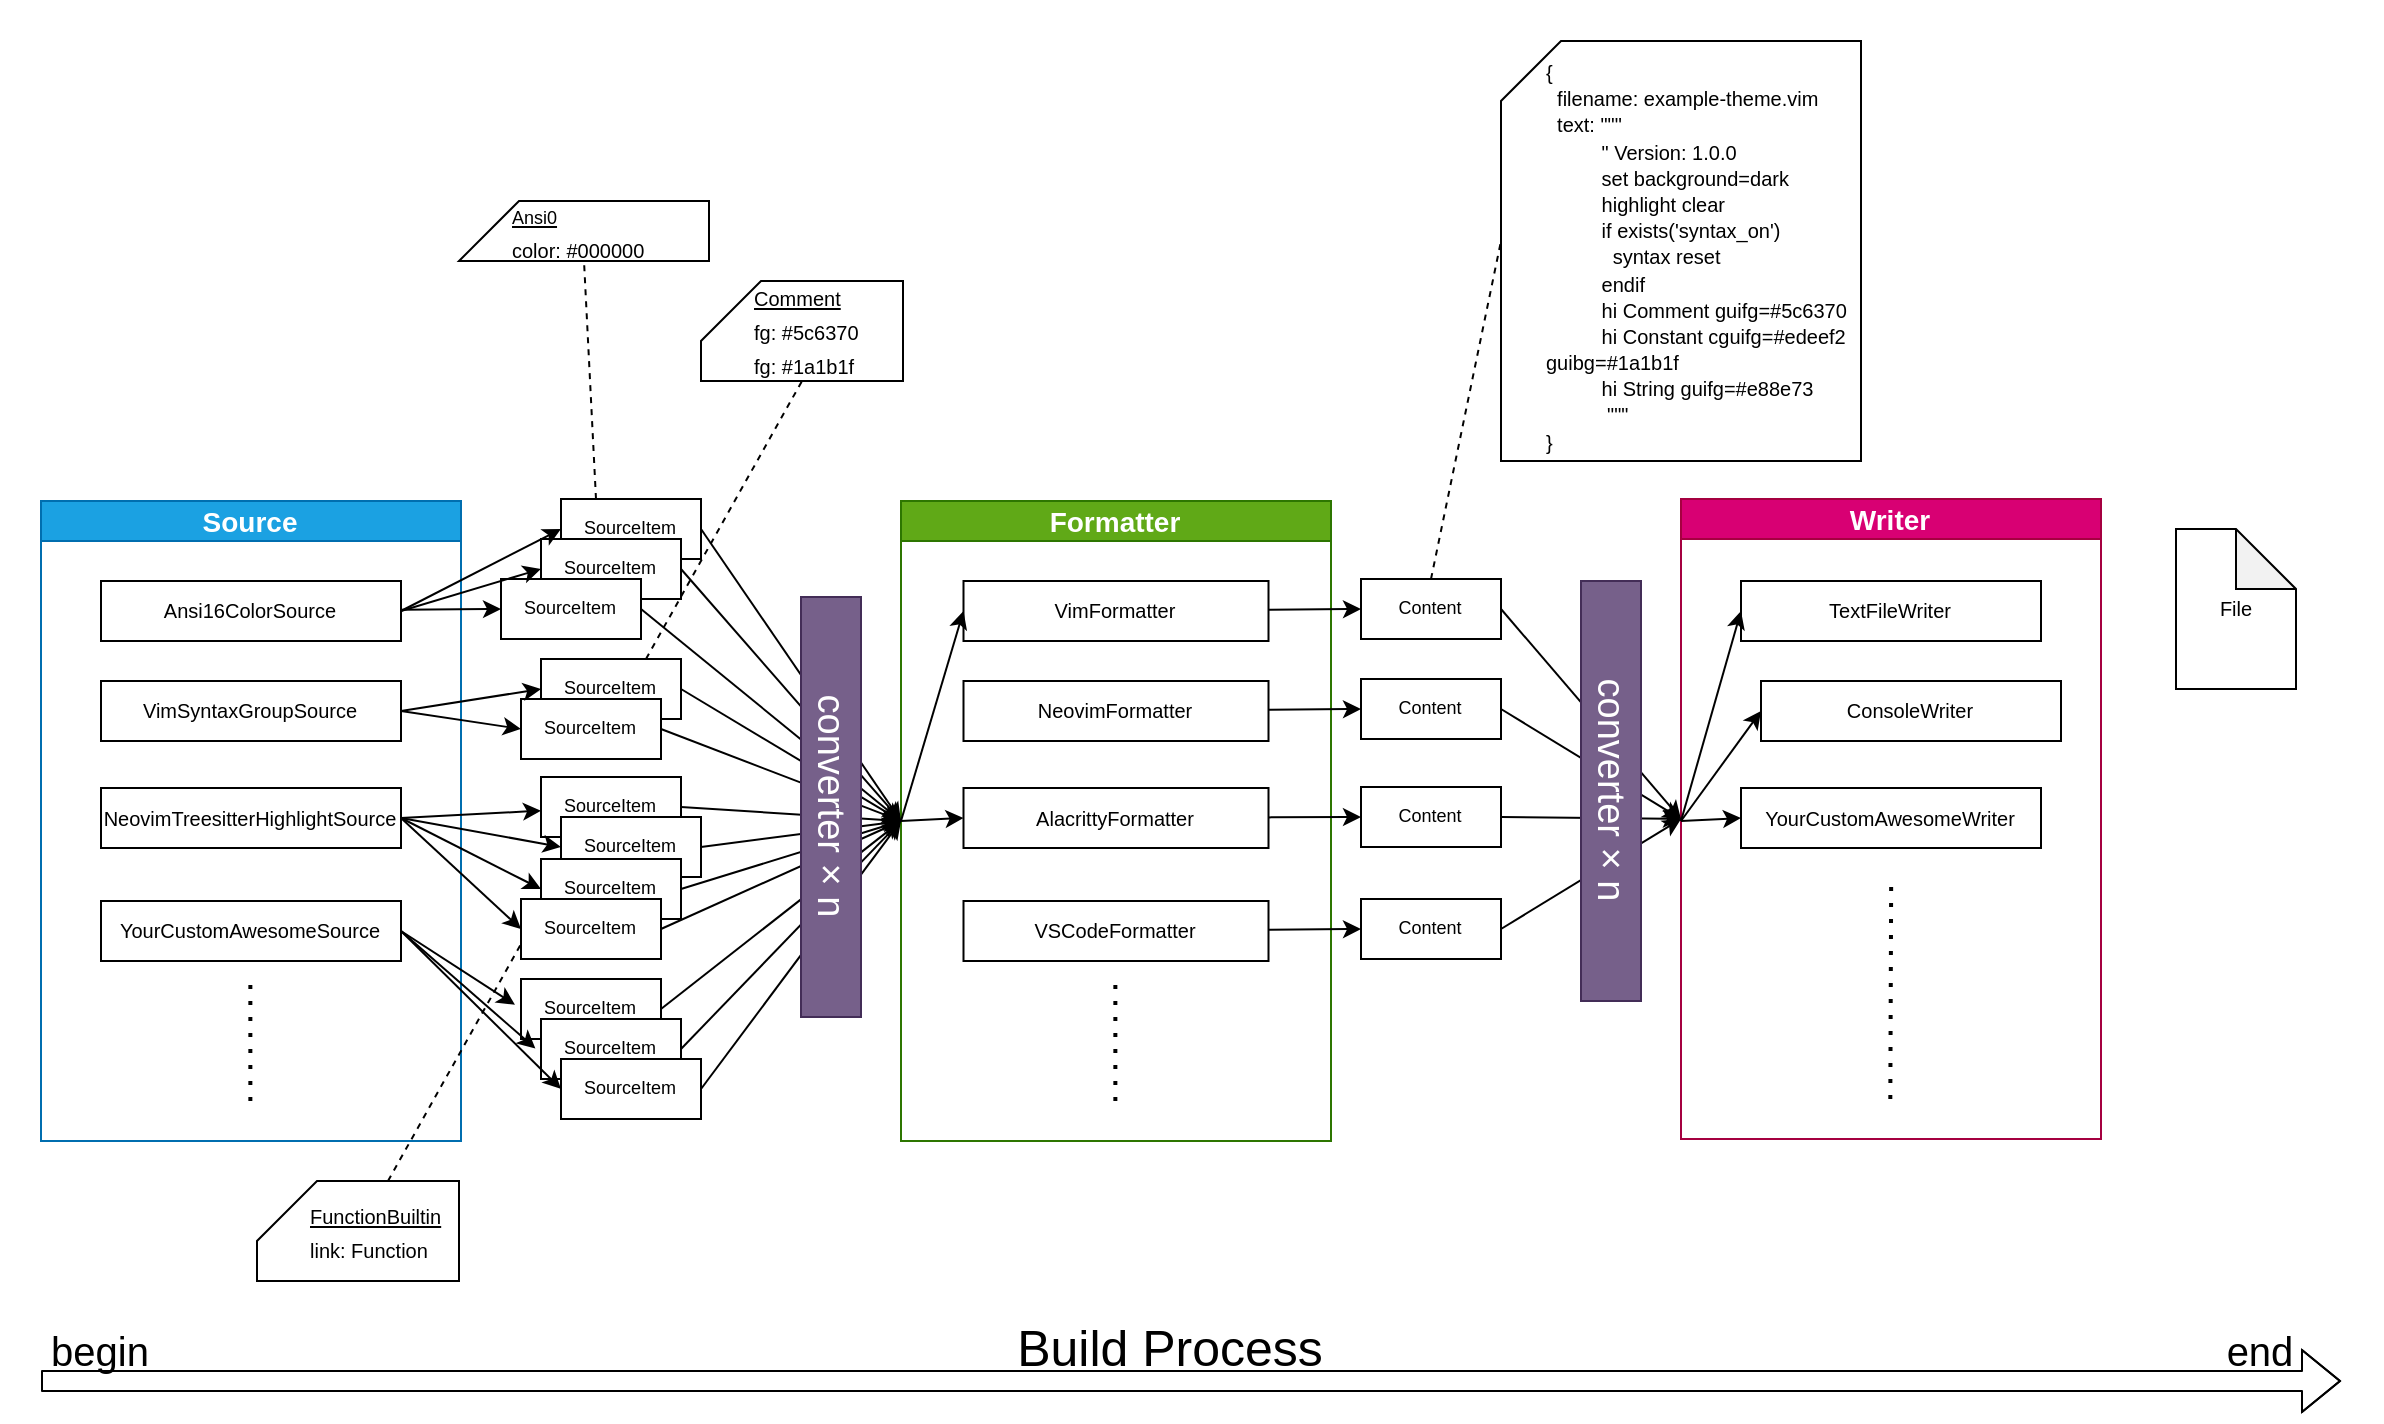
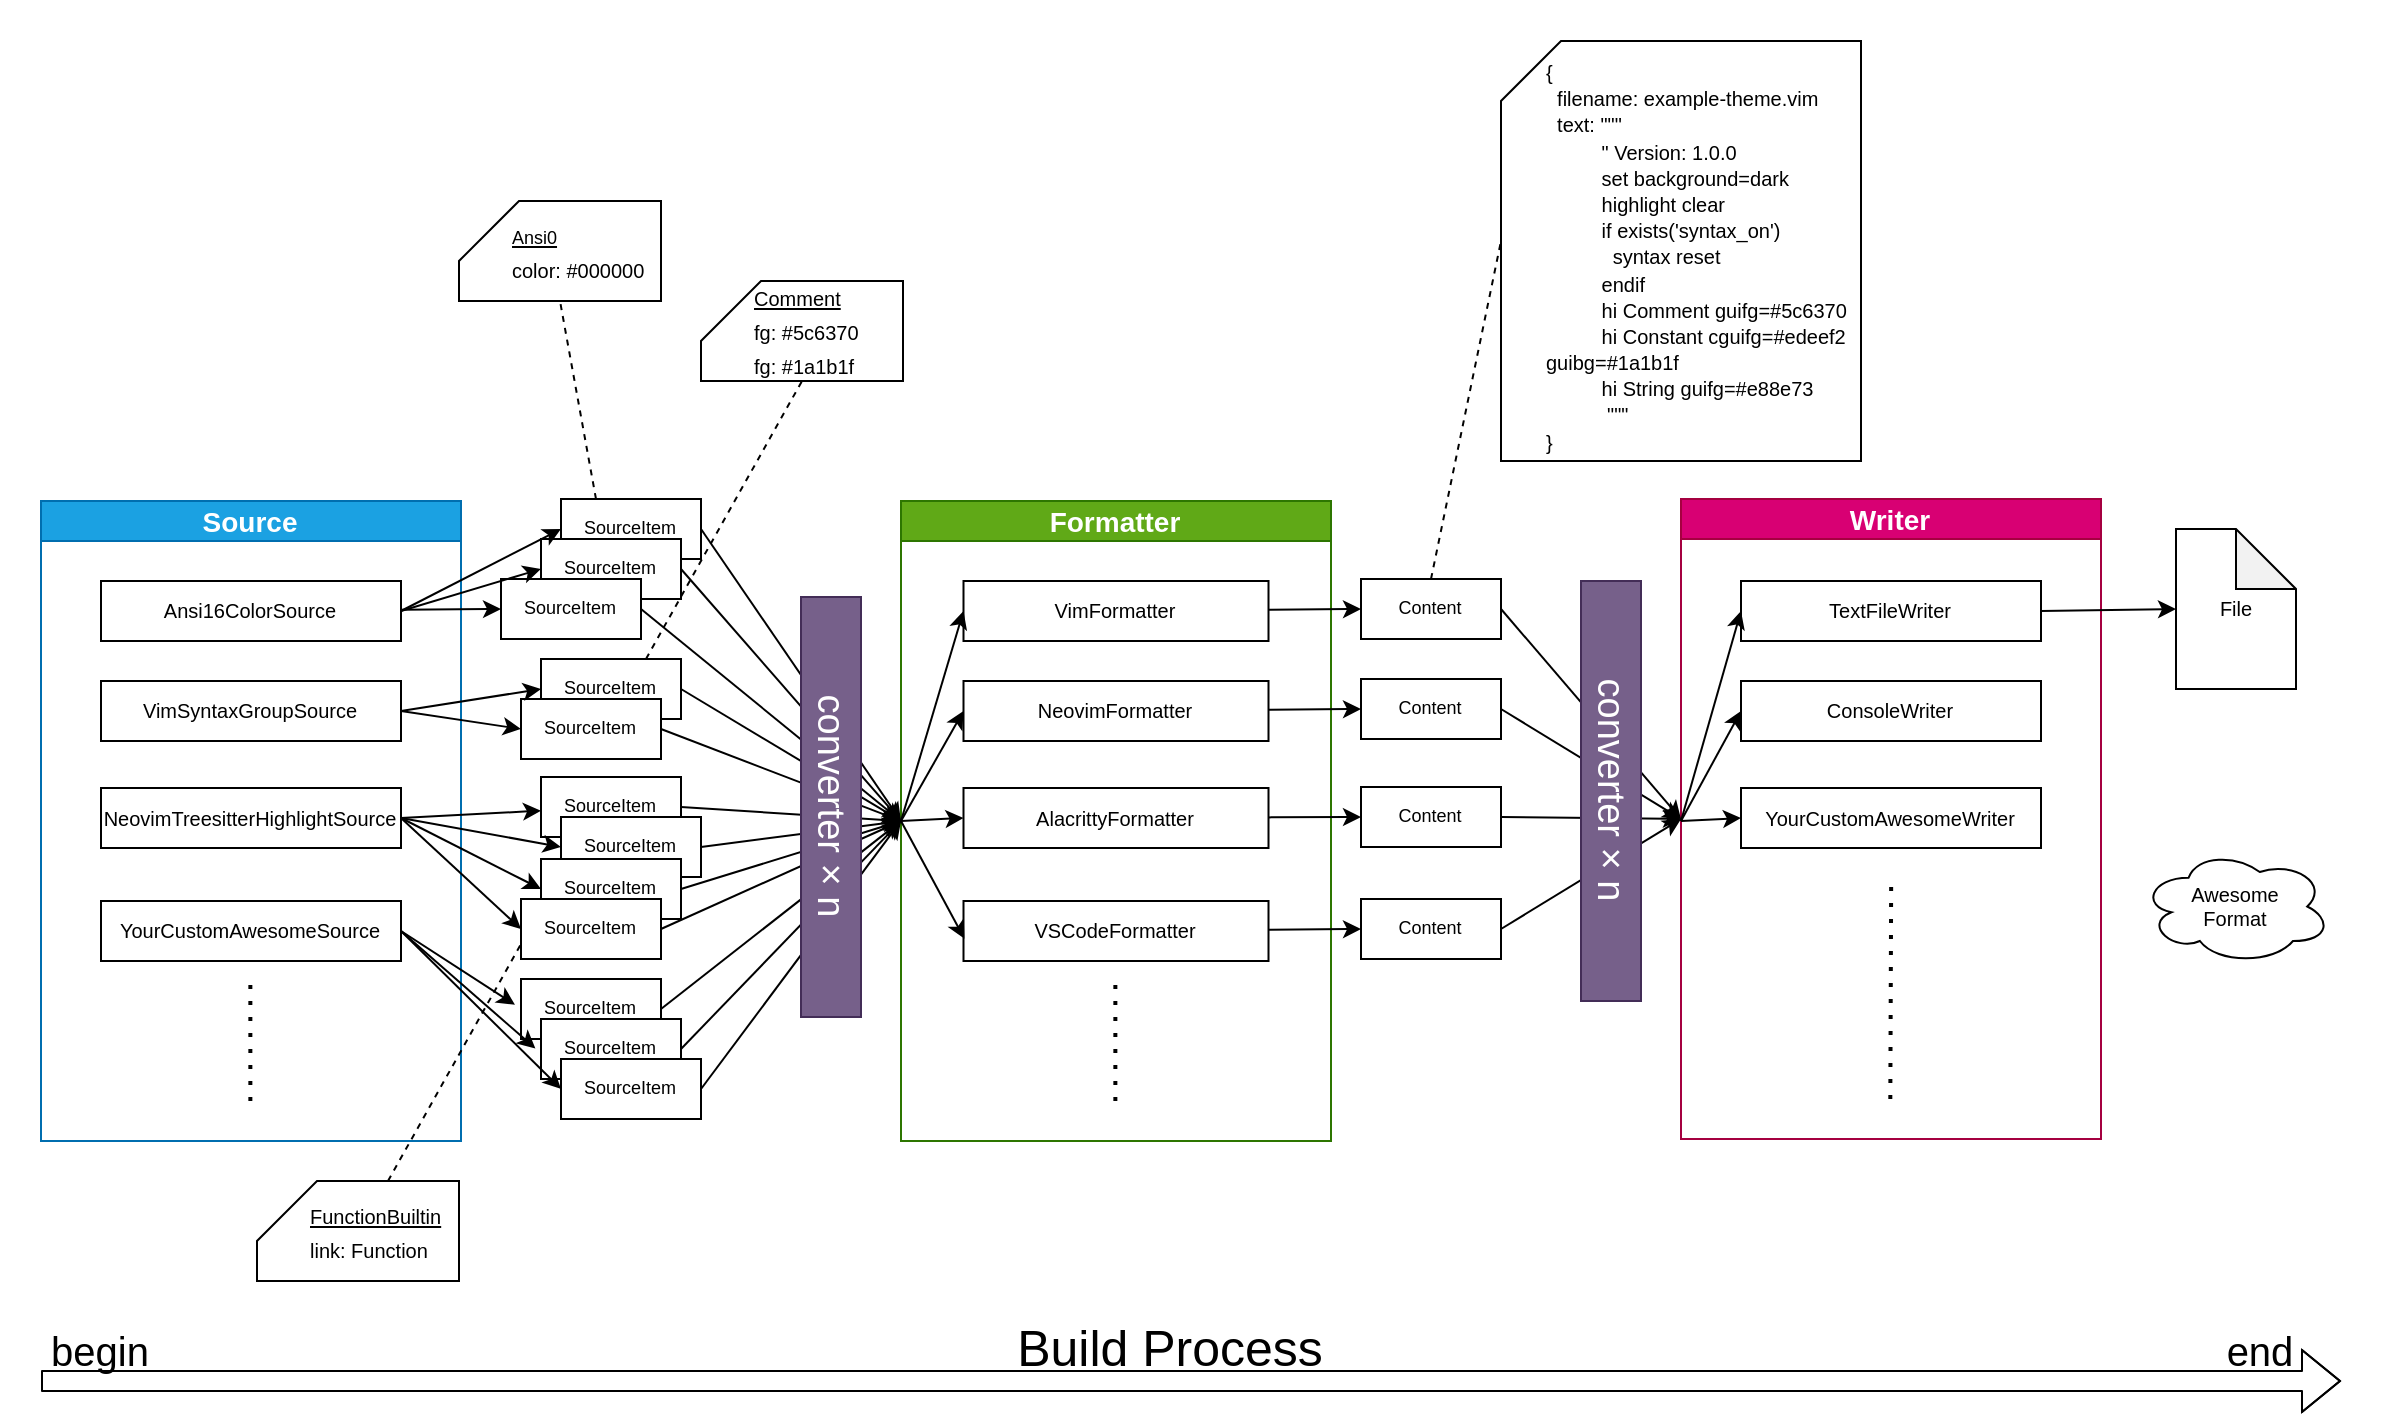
- <mxCell id="81" value="&lt;font style=&quot;font-size: 9px;&quot;&gt;&lt;u&gt;Ansi0&lt;br&gt;&lt;/u&gt;&lt;/font&gt;&lt;font size=&quot;1&quot;&gt;color: #000000&lt;/font&gt;" style="shape=card;whiteSpace=wrap;html=1;fontSize=14;align=left;spacingLeft=25;" parent="1" vertex="1"><mxGeometry x="229" y="100" width="125" height="30" as="geometry" /></mxCell>
+ <mxCell id="81" value="&lt;font style=&quot;font-size: 9px;&quot;&gt;&lt;u&gt;Ansi0&lt;br&gt;&lt;/u&gt;&lt;/font&gt;&lt;font size=&quot;1&quot;&gt;color: #000000&lt;/font&gt;" style="shape=card;whiteSpace=wrap;html=1;fontSize=14;align=left;spacingLeft=25;" parent="1" vertex="1"><mxGeometry x="229" y="100" width="101" height="50" as="geometry" /></mxCell>
+ <mxCell id="73" style="edgeStyle=none;html=1;exitX=1;exitY=0.5;exitDx=0;exitDy=0;entryX=0;entryY=0.5;entryDx=0;entryDy=0;entryPerimeter=0;" parent="1" source="18" target="72" edge="1"><mxGeometry relative="1" as="geometry"><mxPoint x="1090" y="310" as="targetPoint" /></mxGeometry></mxCell>
- <mxCell id="19" value="&lt;font style=&quot;font-size: 10px;&quot;&gt;ConsoleWriter&lt;/font&gt;" style="rounded=0;whiteSpace=wrap;html=1;" parent="17" vertex="1"><mxGeometry x="40" y="91" width="150" height="30" as="geometry" /></mxCell>
+ <mxCell id="19" value="&lt;font style=&quot;font-size: 10px;&quot;&gt;ConsoleWriter&lt;/font&gt;" style="rounded=0;whiteSpace=wrap;html=1;" parent="17" vertex="1"><mxGeometry x="30" y="91" width="150" height="30" as="geometry" /></mxCell>
+ <mxCell id="15" value="" style="endArrow=classic;html=1;fontSize=10;entryX=0;entryY=0.5;entryDx=0;entryDy=0;exitX=0;exitY=0.5;exitDx=0;exitDy=0;" parent="8" source="8" target="10" edge="1"><mxGeometry width="50" height="50" relative="1" as="geometry"><mxPoint x="5" y="160" as="sourcePoint" /><mxPoint x="30.0" y="65" as="targetPoint" /></mxGeometry></mxCell>
+ <mxCell id="16" value="" style="endArrow=classic;html=1;fontSize=10;entryX=0.003;entryY=0.629;entryDx=0;entryDy=0;exitX=0;exitY=0.5;exitDx=0;exitDy=0;entryPerimeter=0;" parent="8" source="8" target="12" edge="1"><mxGeometry width="50" height="50" relative="1" as="geometry"><mxPoint x="20" y="180" as="sourcePoint" /><mxPoint x="51.25" y="125" as="targetPoint" /></mxGeometry></mxCell>
+ <mxCell id="74" value="Awesome&lt;br&gt;Format" style="ellipse;shape=cloud;whiteSpace=wrap;html=1;fontSize=10;" parent="1" vertex="1"><mxGeometry x="1070" y="424" width="95" height="57.5" as="geometry" /></mxCell>
